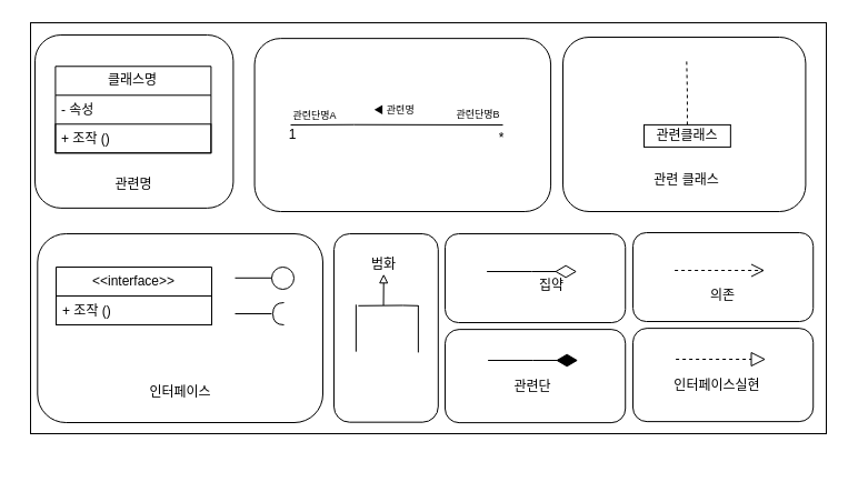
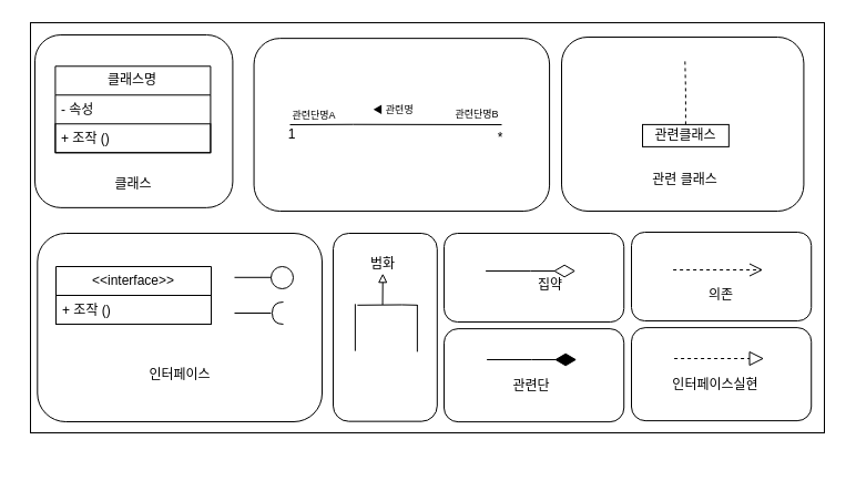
- <mxCell id="12" value="관련명" style="text;html=1;strokeColor=none;fillColor=none;align=center;verticalAlign=middle;whiteSpace=wrap;rounded=0;" vertex="1" parent="2"><mxGeometry x="65.443" y="124.447" width="69.524" height="42.414" as="geometry" /></mxCell>
+ <mxCell id="12" value="클래스" style="text;html=1;strokeColor=none;fillColor=none;align=center;verticalAlign=middle;whiteSpace=wrap;rounded=0;" vertex="1" parent="2"><mxGeometry x="65.443" y="124.447" width="69.524" height="42.414" as="geometry" /></mxCell>
- <mxCell id="26" value="인터페이스" style="text;html=1;strokeColor=none;fillColor=none;align=center;verticalAlign=middle;whiteSpace=wrap;rounded=0;" vertex="1" parent="2"><mxGeometry x="71.65" y="311.9" width="140" height="42.41" as="geometry" /></mxCell>
+ <mxCell id="26" value="인터페이스" style="text;html=1;strokeColor=none;fillColor=none;align=center;verticalAlign=middle;whiteSpace=wrap;rounded=0;" vertex="1" parent="2"><mxGeometry x="71.65" y="296.9" width="140" height="42.41" as="geometry" /></mxCell>
